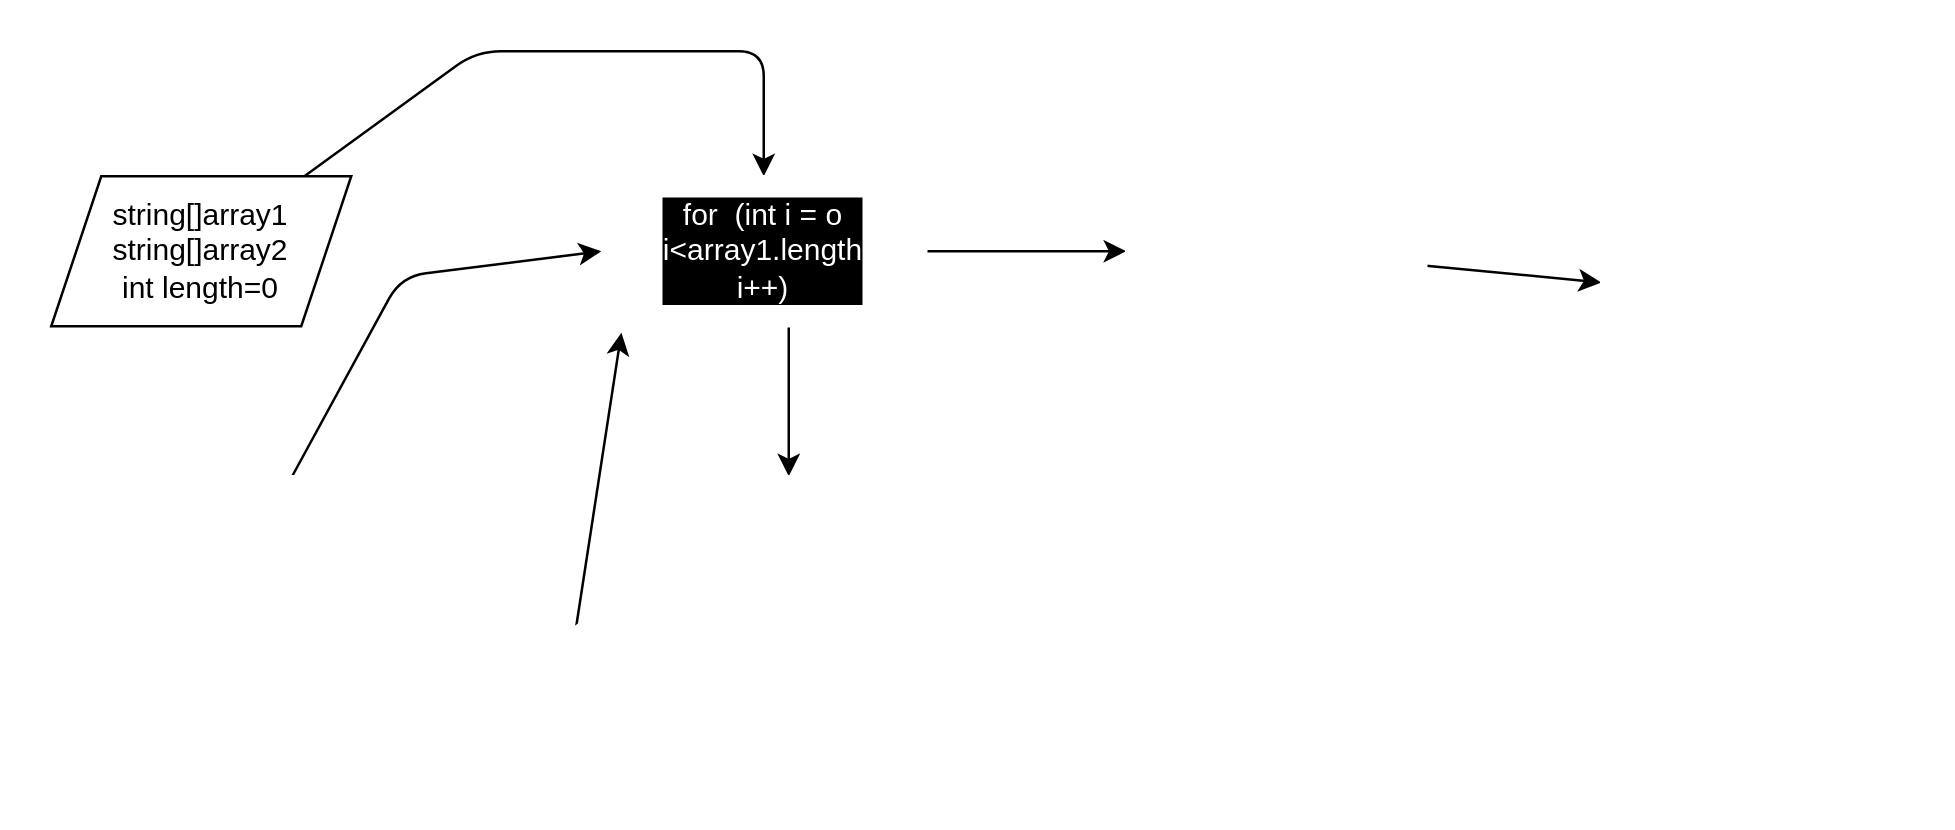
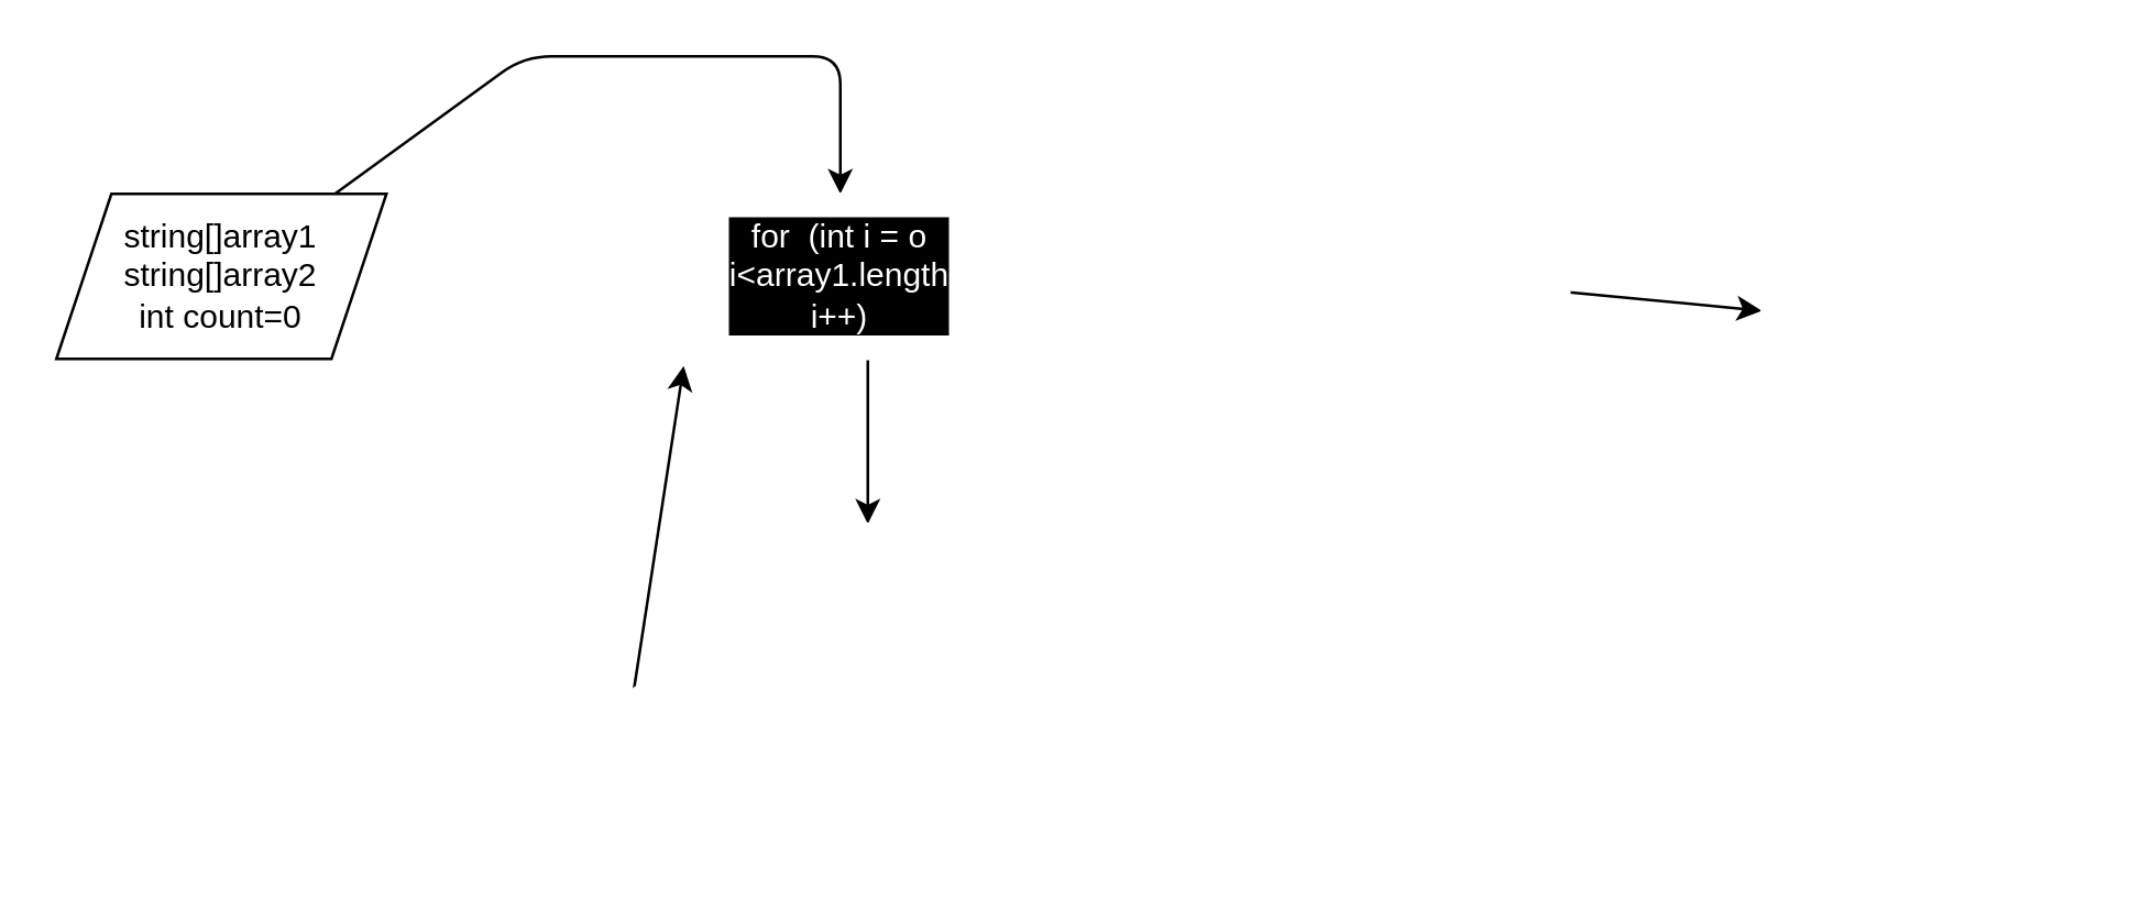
- <mxCell id="4" value="string[]array1&lt;br&gt;string[]array2&lt;br&gt;int length=0" style="shape=parallelogram;perimeter=parallelogramPerimeter;whiteSpace=wrap;html=1;fixedSize=1;strokeColor=default;fillColor=none;" vertex="1" parent="1"><mxGeometry x="20" y="70" width="120" height="60" as="geometry" /></mxCell>
+ <mxCell id="4" value="string[]array1&lt;br&gt;string[]array2&lt;br&gt;int count=0" style="shape=parallelogram;perimeter=parallelogramPerimeter;whiteSpace=wrap;html=1;fixedSize=1;strokeColor=default;fillColor=none;" vertex="1" parent="1"><mxGeometry x="20" y="70" width="120" height="60" as="geometry" /></mxCell>
- <mxCell id="5" style="edgeStyle=none;html=1;entryX=0;entryY=0.5;entryDx=0;entryDy=0;fontColor=#FFFFFF;" edge="1" parent="1" source="7" target="13"><mxGeometry relative="1" as="geometry" /></mxCell>
- <mxCell id="8" style="edgeStyle=none;html=1;entryX=0;entryY=0.5;entryDx=0;entryDy=0;fontColor=#FFFFFF;" edge="1" parent="1" source="9" target="7"><mxGeometry relative="1" as="geometry"><Array as="points"><mxPoint x="160" y="110" /></Array></mxGeometry></mxCell>
- <mxCell id="9" value="array2[count]=arry1[i]&lt;br&gt;count+1" style="rounded=0;whiteSpace=wrap;html=1;labelBackgroundColor=#;fontColor=#FFFFFF;strokeColor=#FFFFFF;strokeWidth=1;fillColor=default;" vertex="1" parent="1"><mxGeometry x="40" y="190" width="120" height="60" as="geometry" /></mxCell>
+ <mxCell id="9" value="array2[count]=arry1[i]&lt;br&gt;count+1" style="whiteSpace=wrap;html=1;labelBackgroundColor=#;fontColor=#FFFFFF;strokeColor=#FFFFFF;strokeWidth=1;fillColor=default;rounded=1;" vertex="1" parent="1"><mxGeometry x="40" y="190" width="120" height="60" as="geometry" /></mxCell>
